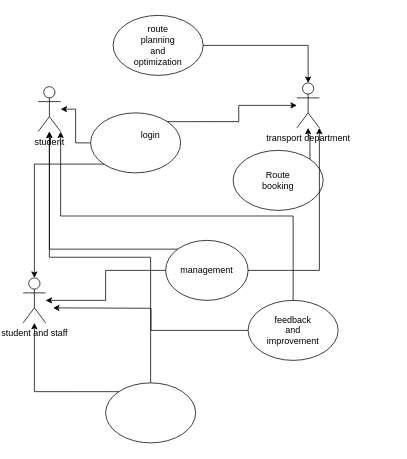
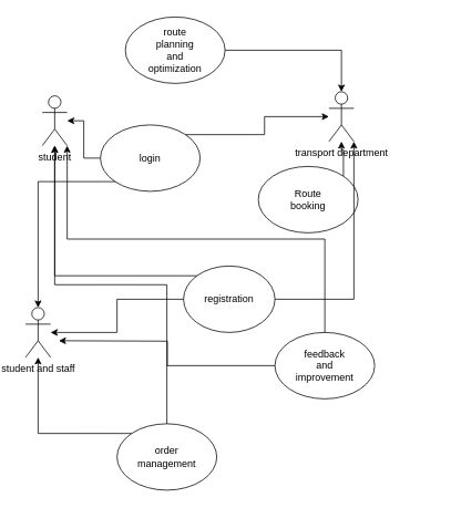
- <mxCell id="21" value="login" style="text;html=1;strokeColor=none;fillColor=none;align=center;verticalAlign=middle;whiteSpace=wrap;rounded=0;" vertex="1" parent="19"><mxGeometry x="50" y="15" width="60" height="30" as="geometry" /></mxCell>
+ <mxCell id="21" value="login" style="text;html=1;strokeColor=none;fillColor=none;align=center;verticalAlign=middle;whiteSpace=wrap;rounded=0;" vertex="1" parent="19"><mxGeometry x="30" y="25" width="60" height="30" as="geometry" /></mxCell>
- <mxCell id="11" value="management" style="text;html=1;strokeColor=none;fillColor=none;align=center;verticalAlign=middle;whiteSpace=wrap;rounded=0;" vertex="1" parent="9"><mxGeometry x="25" y="25" width="60" height="30" as="geometry" /></mxCell>
+ <mxCell id="11" value="registration" style="text;html=1;strokeColor=none;fillColor=none;align=center;verticalAlign=middle;whiteSpace=wrap;rounded=0;" vertex="1" parent="9"><mxGeometry x="25" y="25" width="60" height="30" as="geometry" /></mxCell>
+ <mxCell id="8" value="order management" style="text;html=1;strokeColor=none;fillColor=none;align=center;verticalAlign=middle;whiteSpace=wrap;rounded=0;" vertex="1" parent="6"><mxGeometry x="30" y="25" width="60" height="30" as="geometry" /></mxCell>
